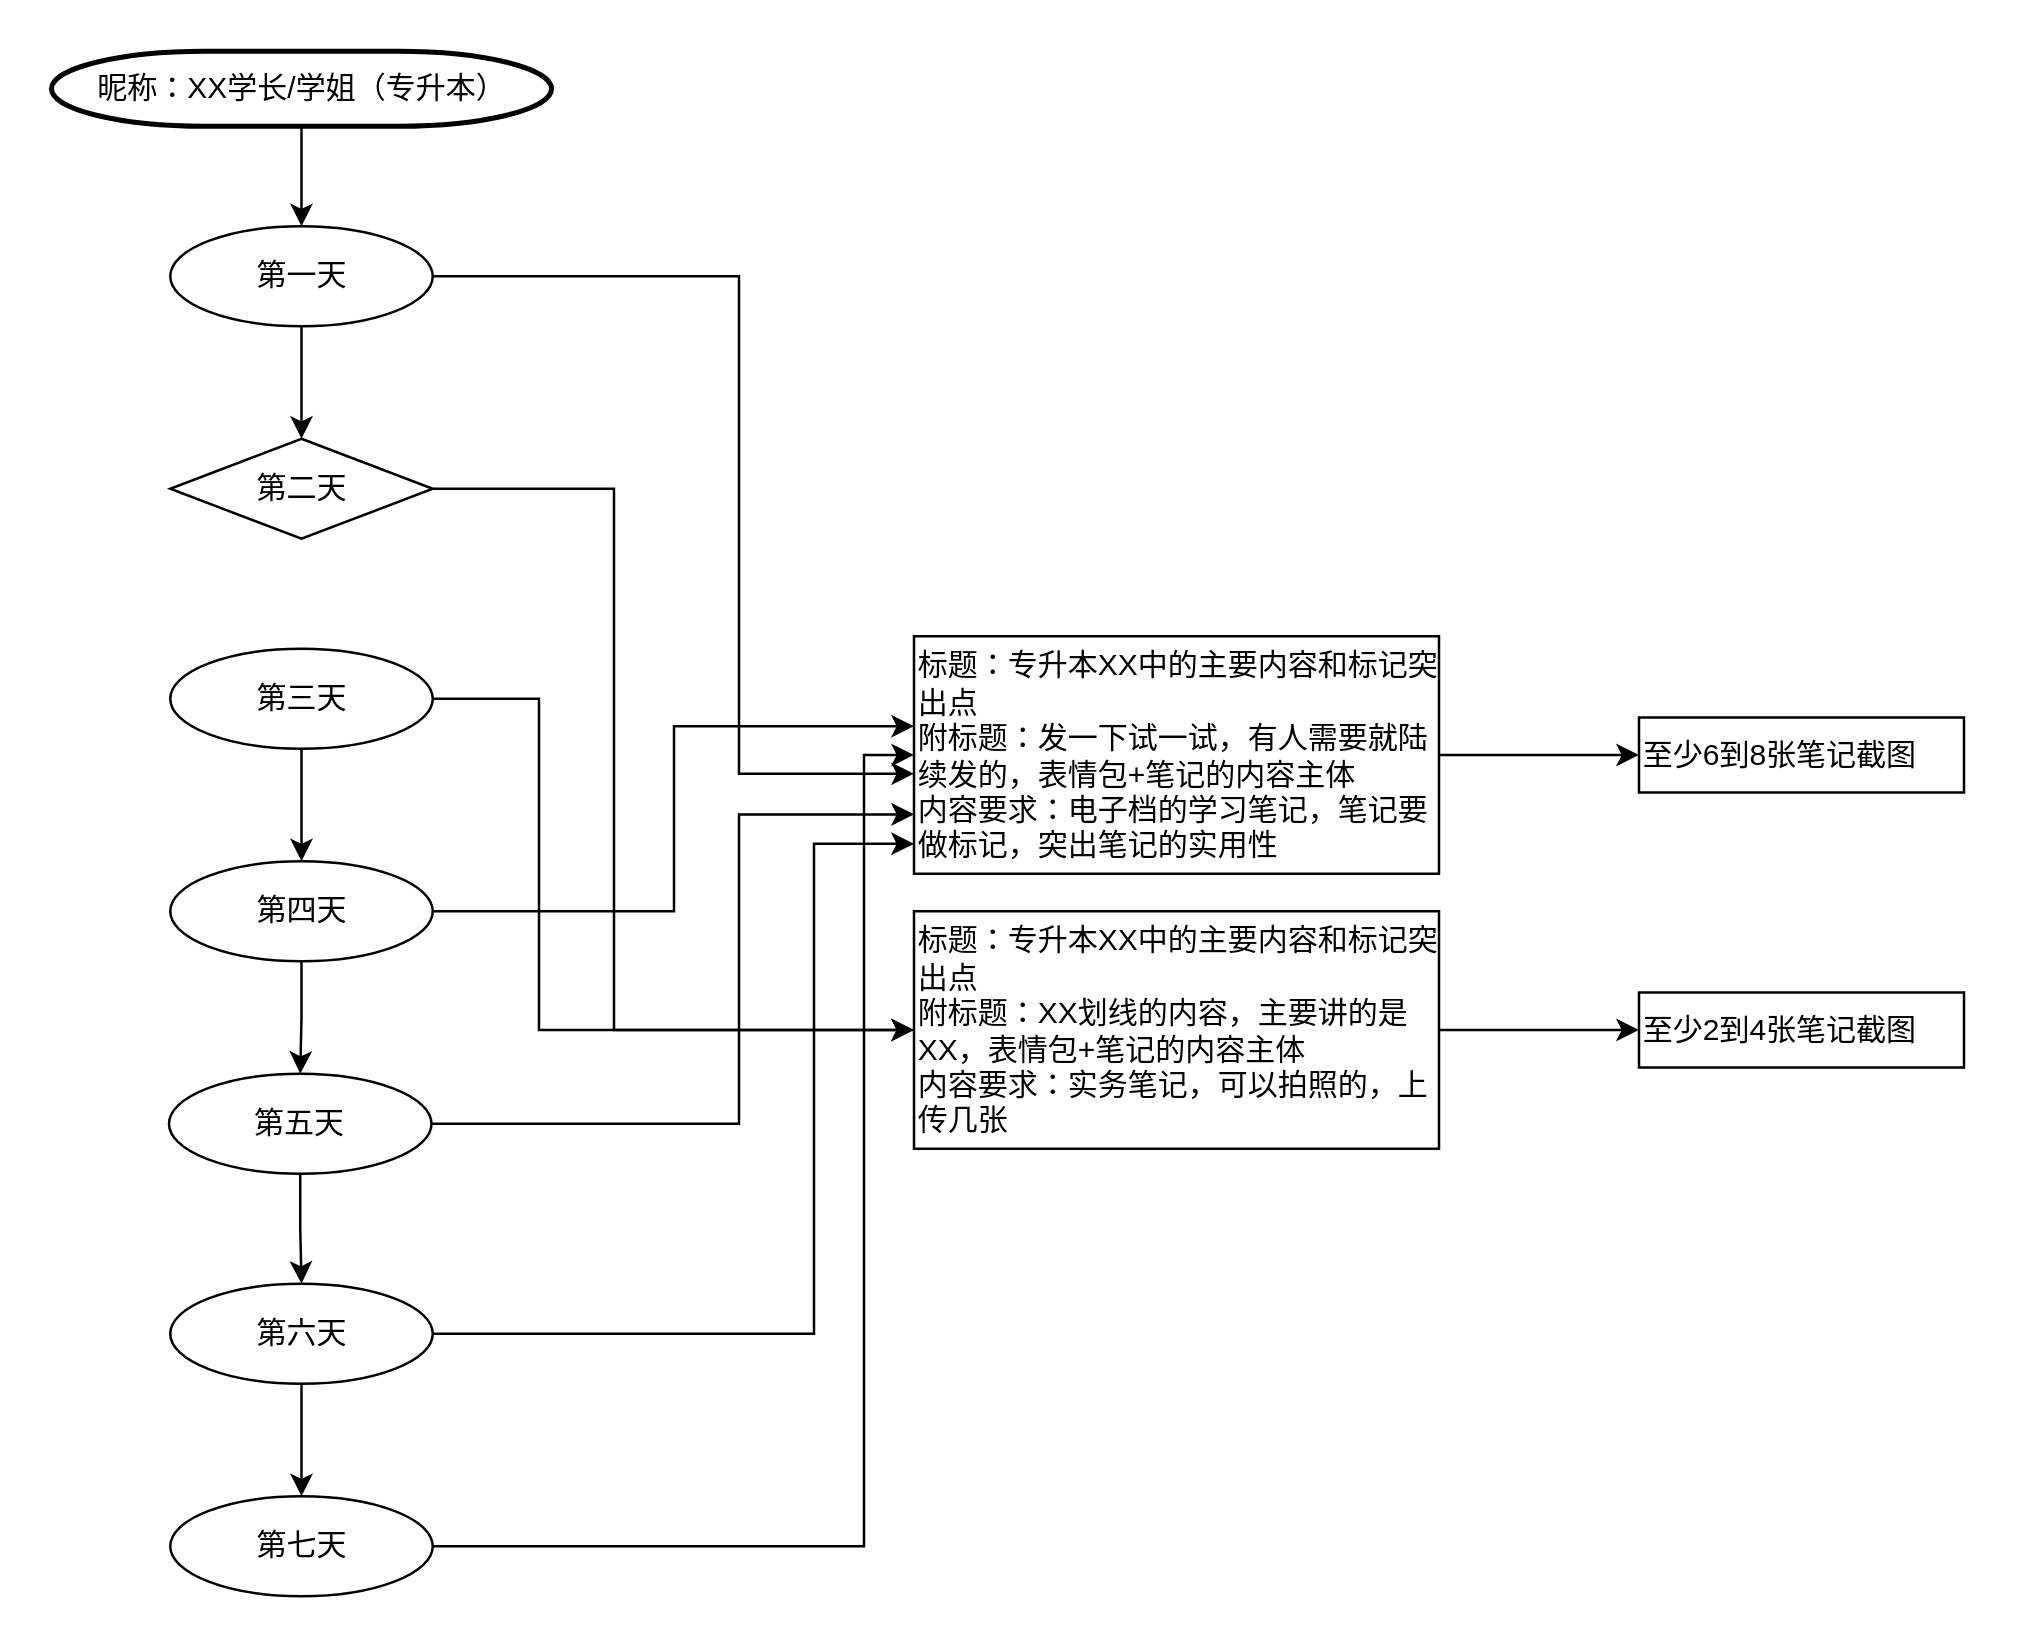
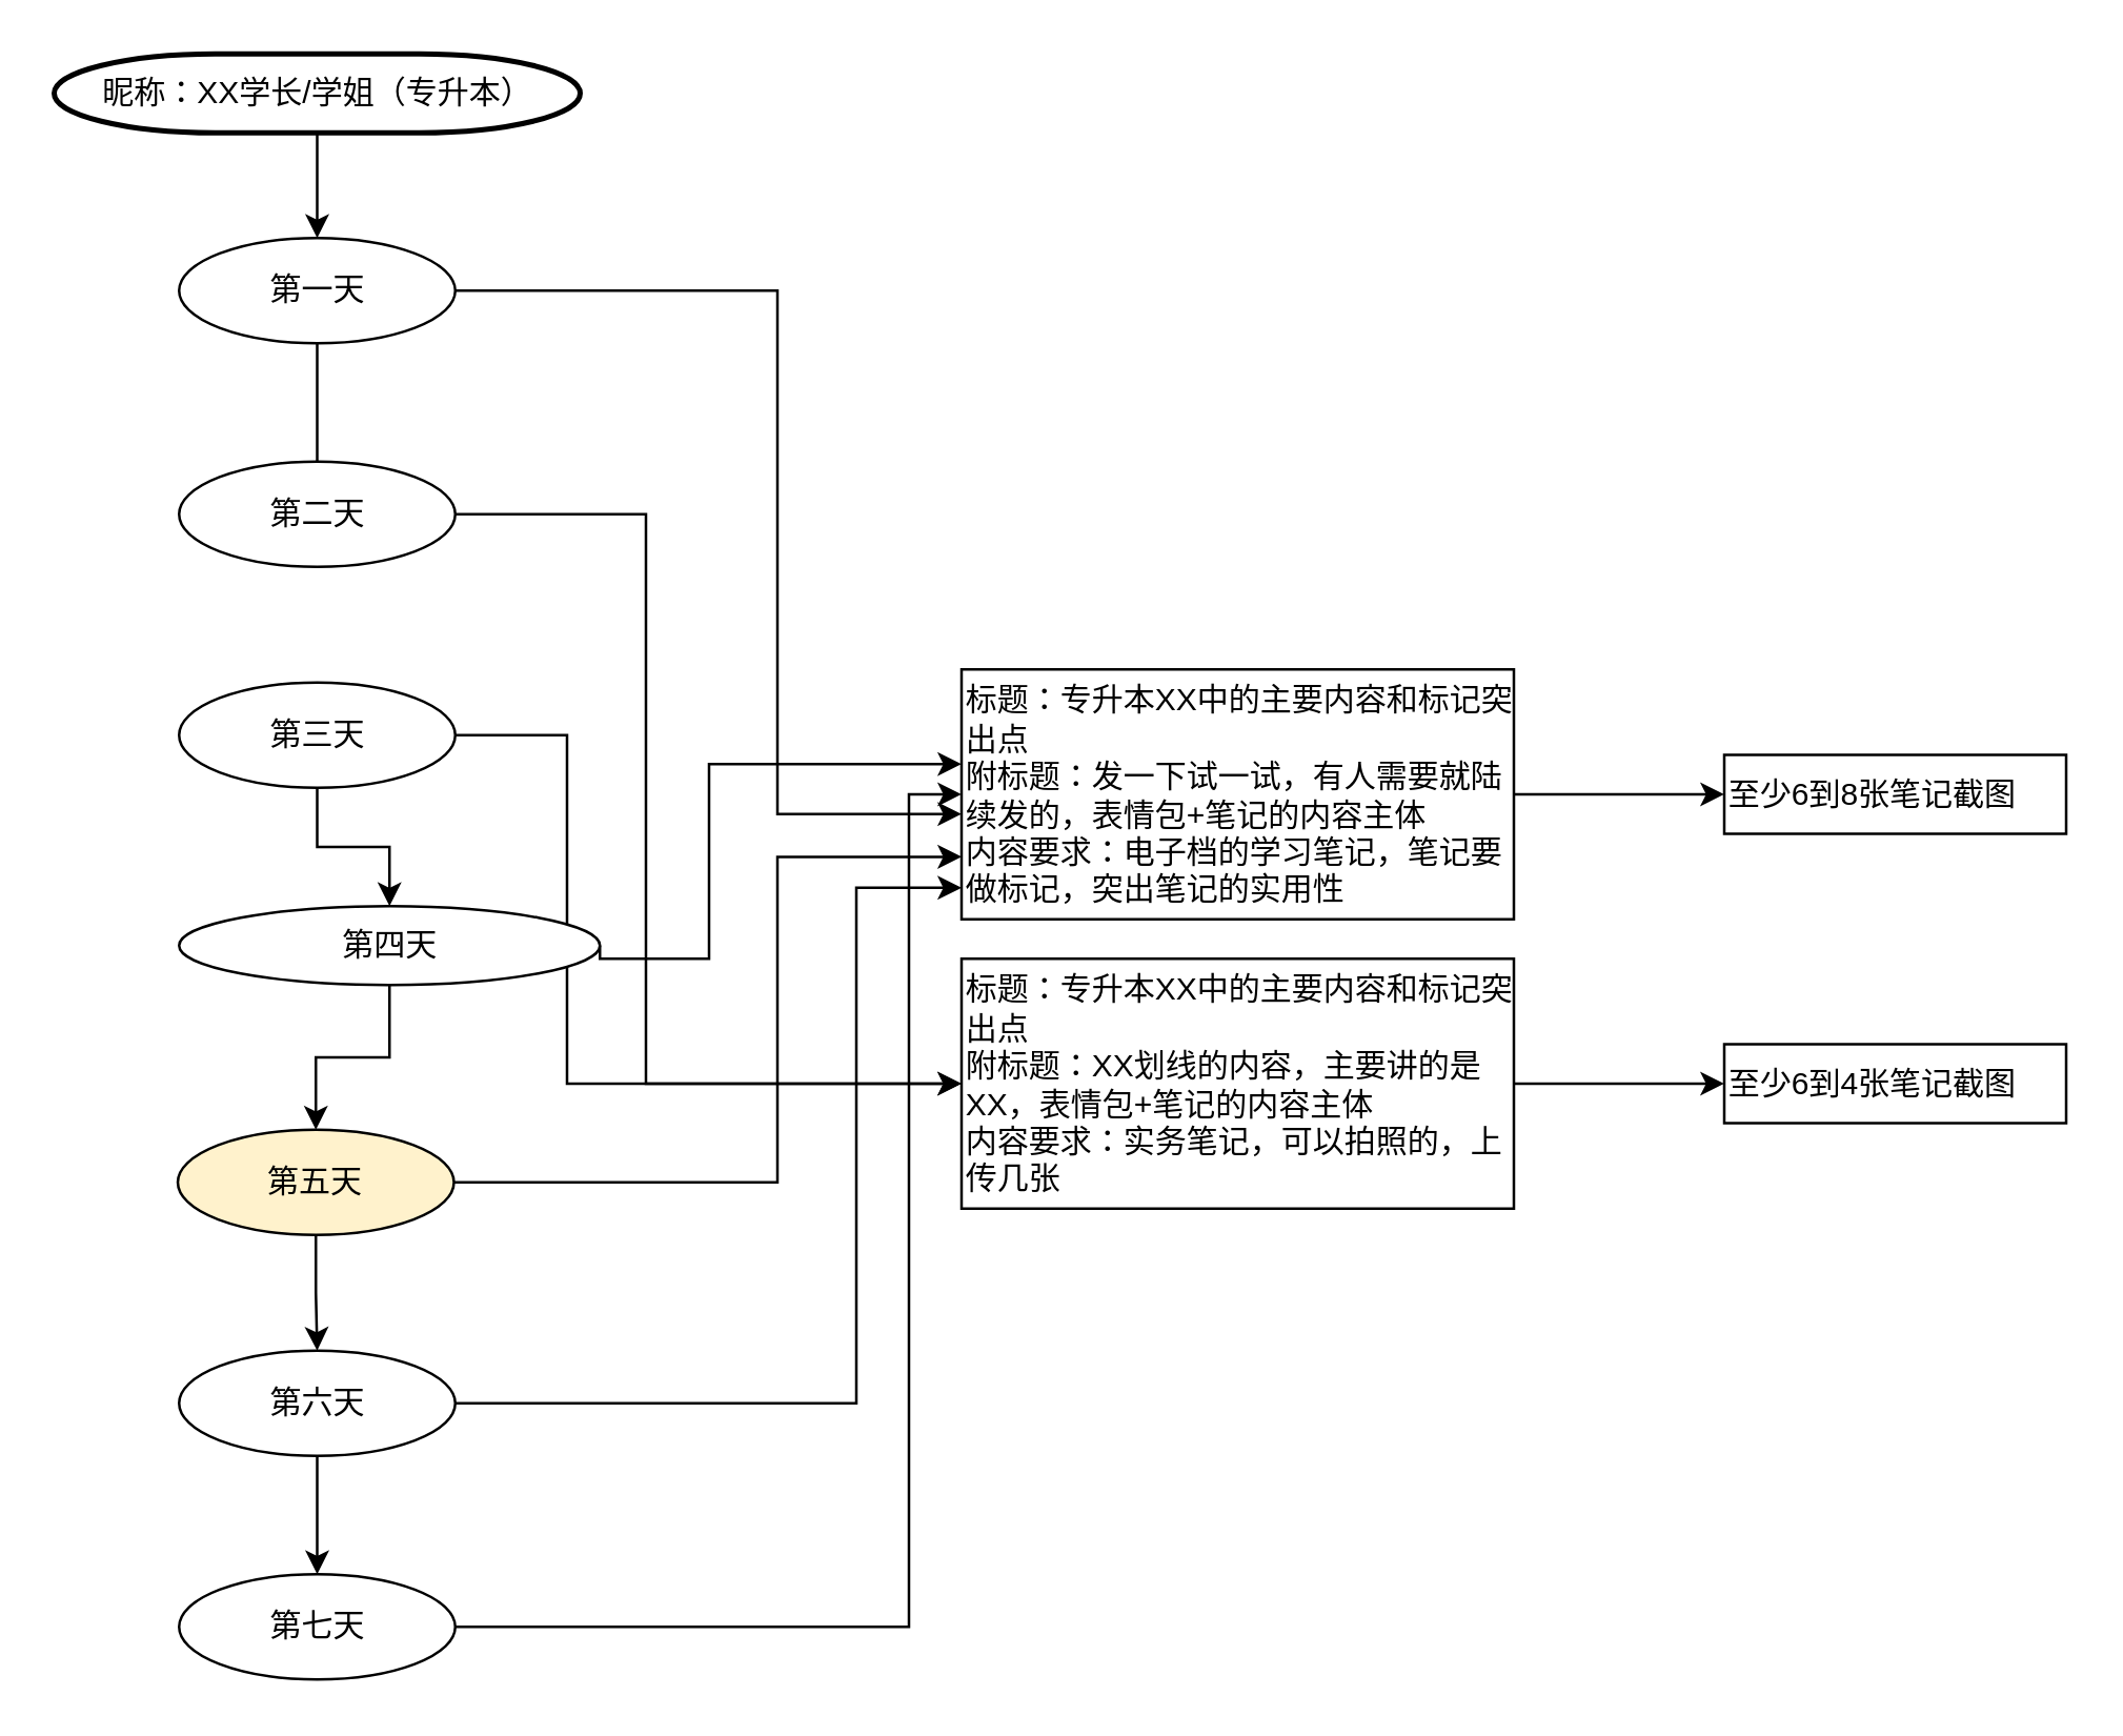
- <mxCell id="3" style="edgeStyle=orthogonalEdgeStyle;rounded=0;orthogonalLoop=1;jettySize=auto;html=1;exitX=0.5;exitY=1;exitDx=0;exitDy=0;" edge="1" parent="1" source="5" target="9"><mxGeometry relative="1" as="geometry" /></mxCell>
+ <mxCell id="3" style="edgeStyle=orthogonalEdgeStyle;rounded=0;orthogonalLoop=1;jettySize=auto;html=1;exitX=0.5;exitY=1;exitDx=0;exitDy=0;endArrow=none;" edge="1" parent="1" source="5" target="9"><mxGeometry relative="1" as="geometry" /></mxCell>
- <mxCell id="9" value="第二天" style="rhombus;whiteSpace=wrap;html=1;" vertex="1" parent="1"><mxGeometry x="67.5" y="175" width="105" height="40" as="geometry" /></mxCell>
+ <mxCell id="9" value="第二天" style="ellipse;whiteSpace=wrap;html=1;" vertex="1" parent="1"><mxGeometry x="67.5" y="175" width="105" height="40" as="geometry" /></mxCell>
- <mxCell id="20" value="第四天" style="ellipse;whiteSpace=wrap;html=1;flipH=1;flipV=1;" vertex="1" parent="1"><mxGeometry x="67.5" y="344" width="105" height="40" as="geometry" /></mxCell>
+ <mxCell id="20" value="第四天" style="ellipse;whiteSpace=wrap;html=1;flipH=1;flipV=1;" vertex="1" parent="1"><mxGeometry x="67.5" y="344" width="160" height="30" as="geometry" /></mxCell>
- <mxCell id="28" value="至少2到4张笔记截图" style="rounded=0;whiteSpace=wrap;html=1;align=left;" vertex="1" parent="1"><mxGeometry x="655" y="396.5" width="130" height="30" as="geometry" /></mxCell>
+ <mxCell id="28" value="至少6到4张笔记截图" style="rounded=0;whiteSpace=wrap;html=1;align=left;" vertex="1" parent="1"><mxGeometry x="655" y="396.5" width="130" height="30" as="geometry" /></mxCell>
- <mxCell id="17" value="第五天" style="ellipse;whiteSpace=wrap;html=1;flipH=1;flipV=1;" vertex="1" parent="1"><mxGeometry x="67" y="429" width="105" height="40" as="geometry" /></mxCell>
+ <mxCell id="17" value="第五天" style="ellipse;whiteSpace=wrap;html=1;flipH=1;flipV=1;fillColor=#fff2cc;" vertex="1" parent="1"><mxGeometry x="67" y="429" width="105" height="40" as="geometry" /></mxCell>
